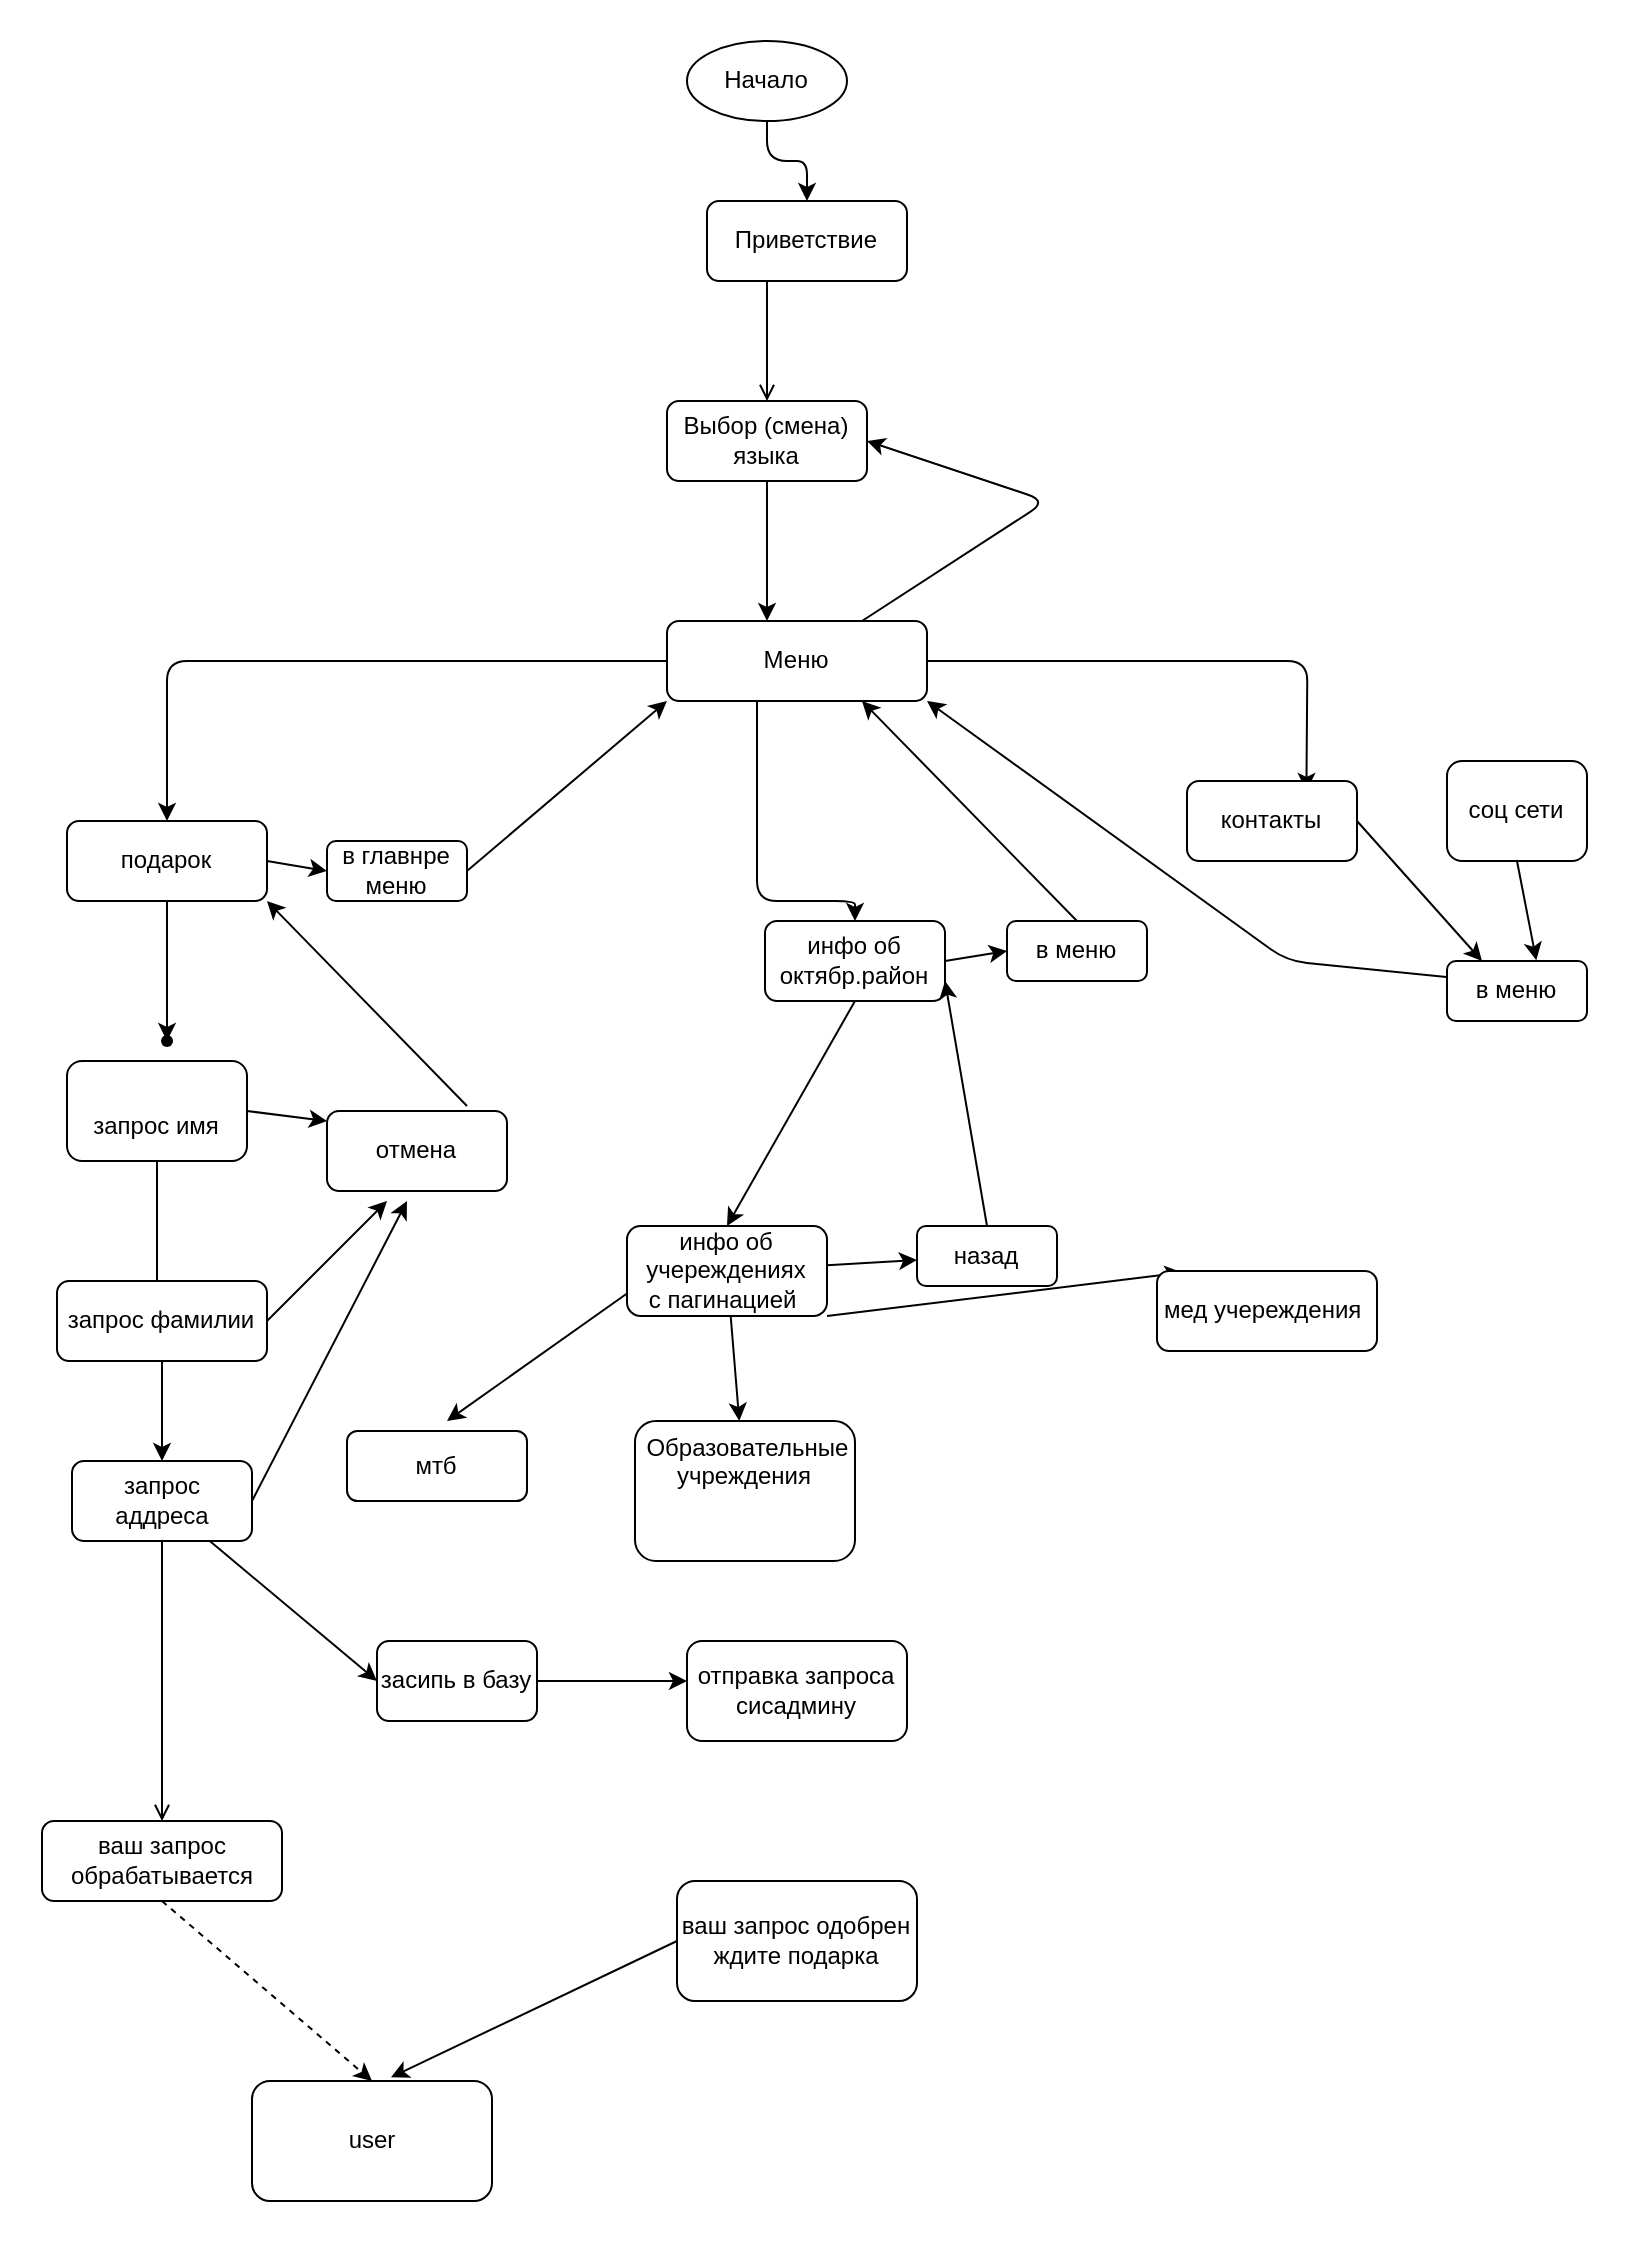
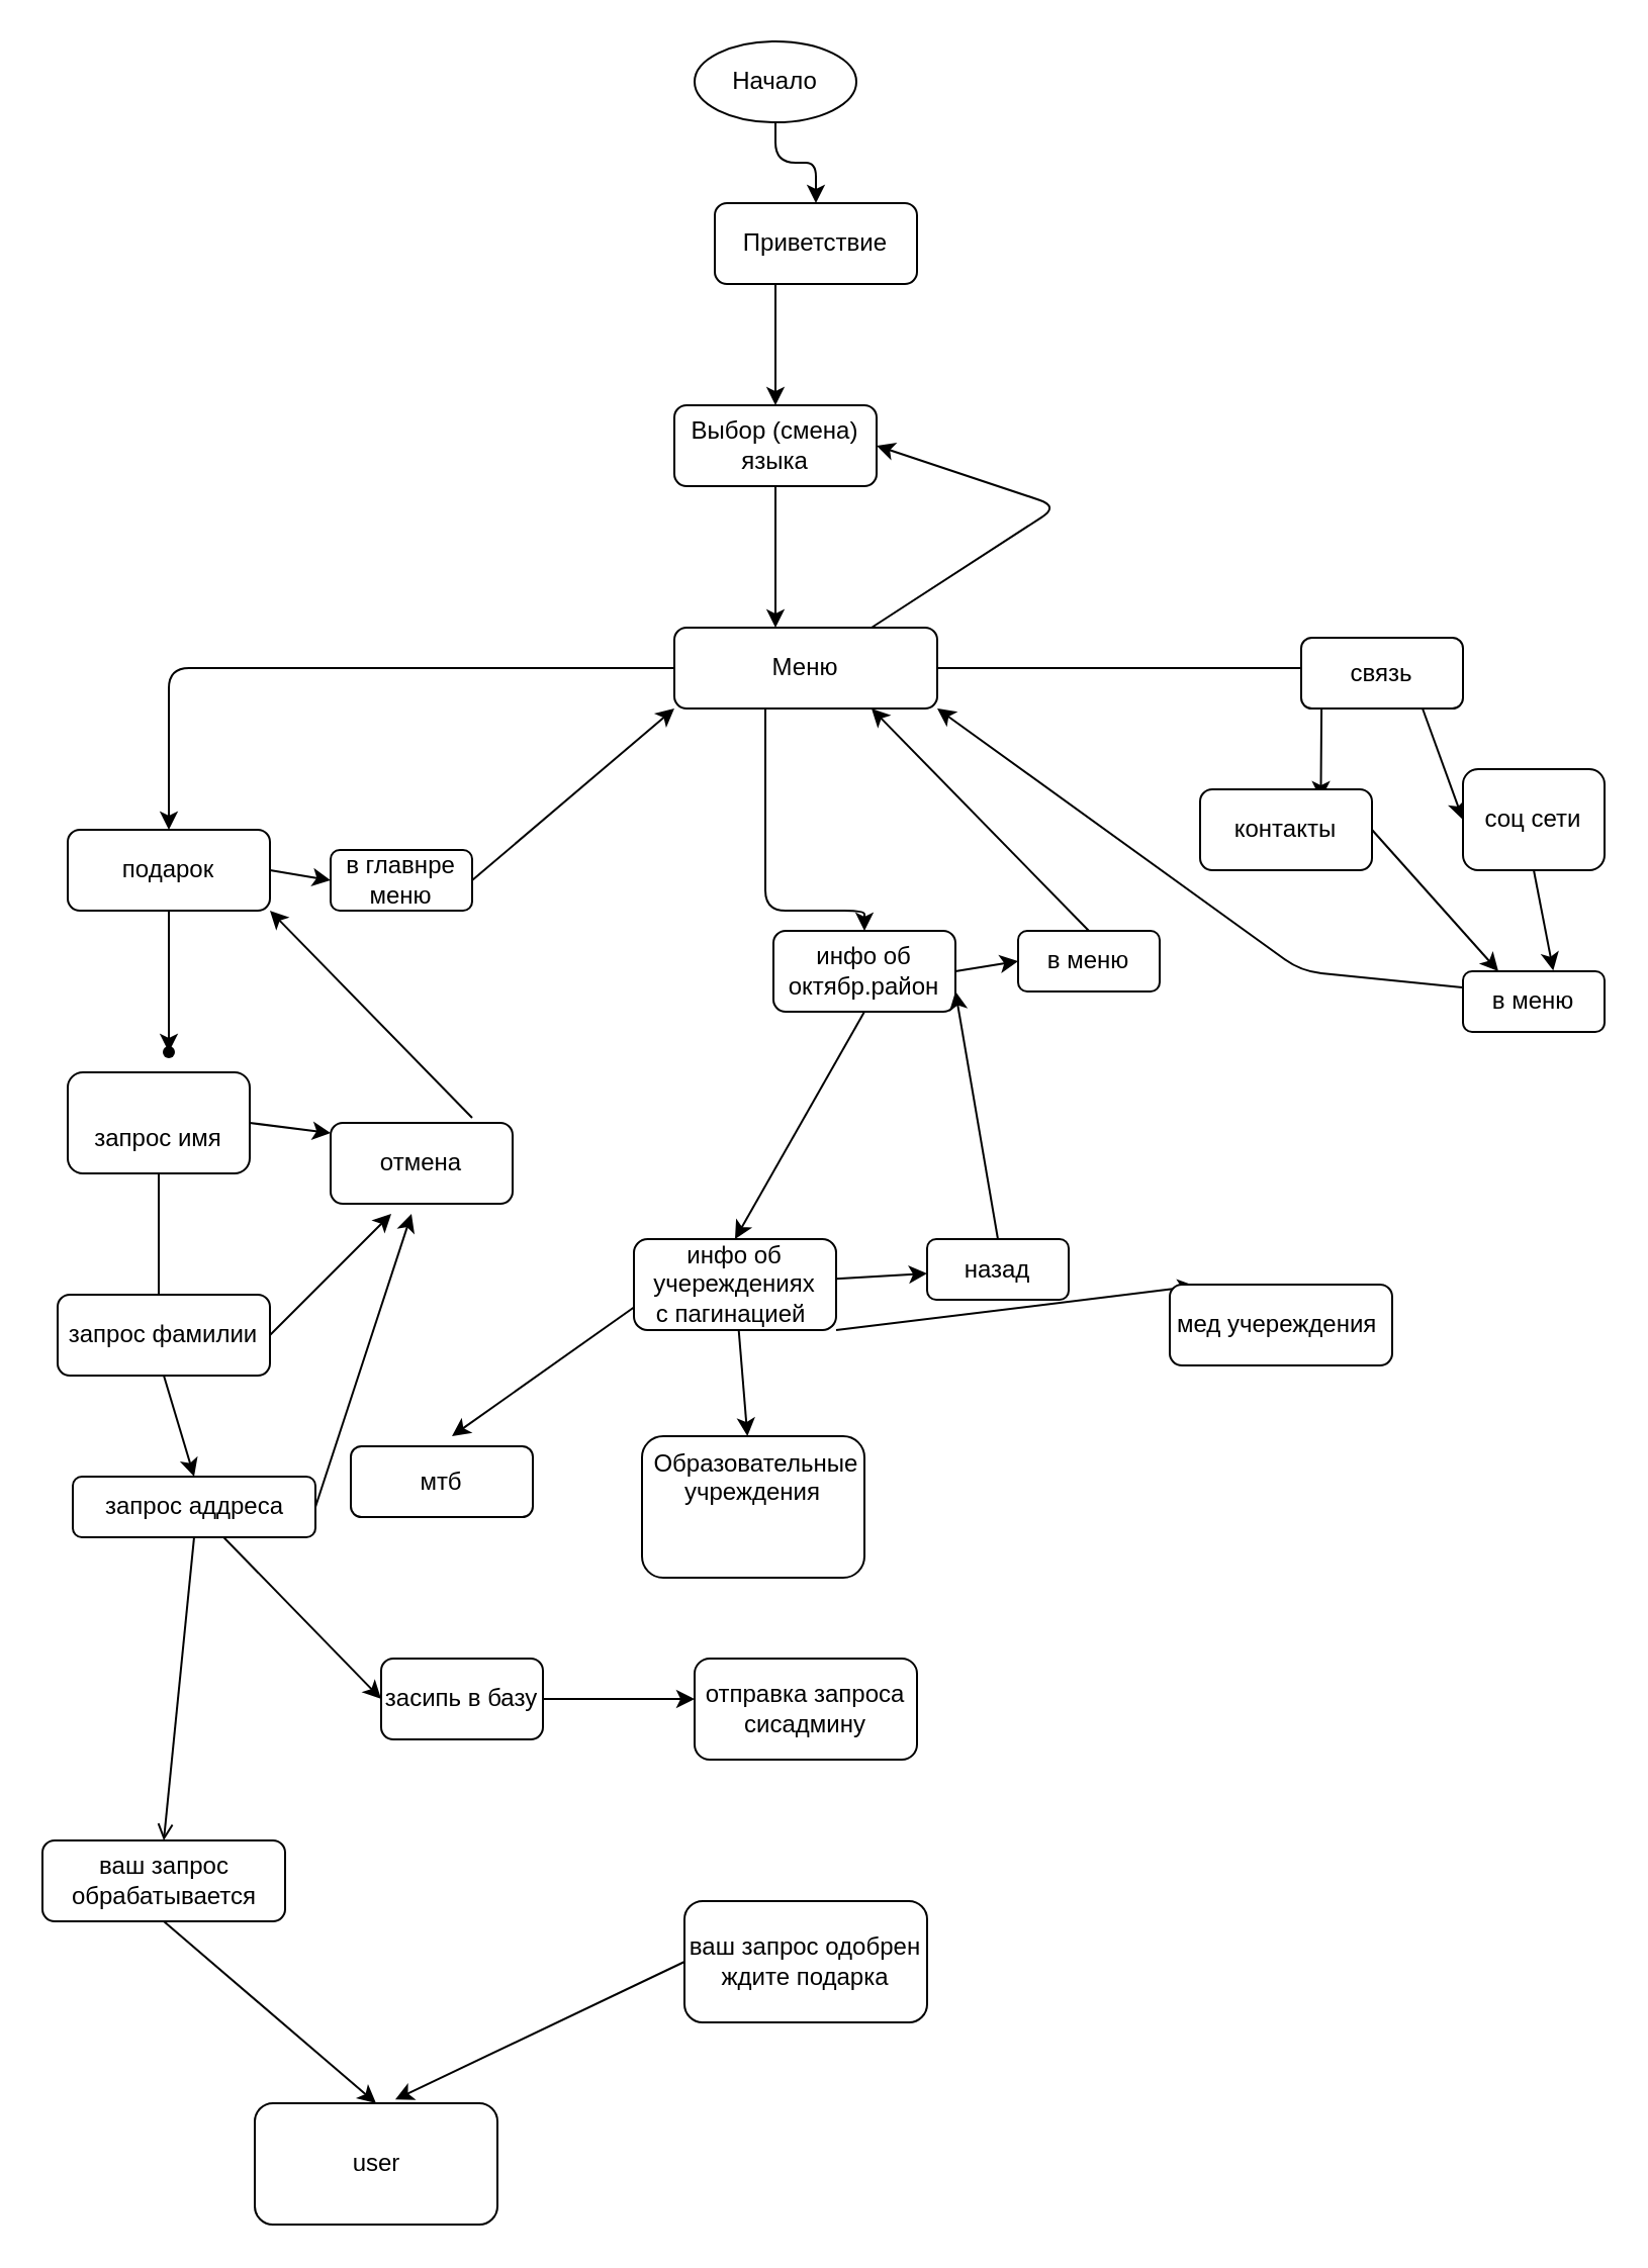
- <mxCell id="12" style="edgeStyle=orthogonalEdgeStyle;rounded=1;endArrow=open;" parent="1" source="3" target="4" edge="1"><mxGeometry relative="1" as="geometry"><Array as="points"><mxPoint x="383" y="180" /><mxPoint x="383" y="180" /></Array></mxGeometry></mxCell>
+ <mxCell id="12" style="edgeStyle=orthogonalEdgeStyle;rounded=1;" parent="1" source="3" target="4" edge="1"><mxGeometry relative="1" as="geometry"><Array as="points"><mxPoint x="383" y="180" /><mxPoint x="383" y="180" /></Array></mxGeometry></mxCell>
+ <mxCell id="39" value="связь" style="rounded=1;whiteSpace=wrap;html=1;" parent="1" vertex="1"><mxGeometry x="643" y="315" width="80" height="35" as="geometry" /></mxCell>
+ <mxCell id="10" style="edgeStyle=none;html=1;exitX=0.75;exitY=1;exitDx=0;exitDy=0;entryX=0;entryY=0.5;entryDx=0;entryDy=0;" parent="1" source="39" target="38" edge="1"><mxGeometry relative="1" as="geometry"><mxPoint x="693" y="420" as="sourcePoint" /></mxGeometry></mxCell>
- <mxCell id="51" value="запрос аддреса" style="rounded=1;whiteSpace=wrap;html=1;" parent="1" vertex="1"><mxGeometry x="35.5" y="730" width="90" height="40" as="geometry" /></mxCell>
+ <mxCell id="51" value="запрос аддреса" style="rounded=1;whiteSpace=wrap;html=1;" parent="1" vertex="1"><mxGeometry x="35.5" y="730" width="120" height="30" as="geometry" /></mxCell>
- <mxCell id="58" style="edgeStyle=none;html=1;exitX=0.5;exitY=1;exitDx=0;exitDy=0;entryX=0.5;entryY=0;entryDx=0;entryDy=0;dashed=1;" parent="1" source="59" target="57" edge="1"><mxGeometry relative="1" as="geometry" /></mxCell>
+ <mxCell id="58" style="edgeStyle=none;html=1;exitX=0.5;exitY=1;exitDx=0;exitDy=0;entryX=0.5;entryY=0;entryDx=0;entryDy=0;" parent="1" source="59" target="57" edge="1"><mxGeometry relative="1" as="geometry" /></mxCell>
